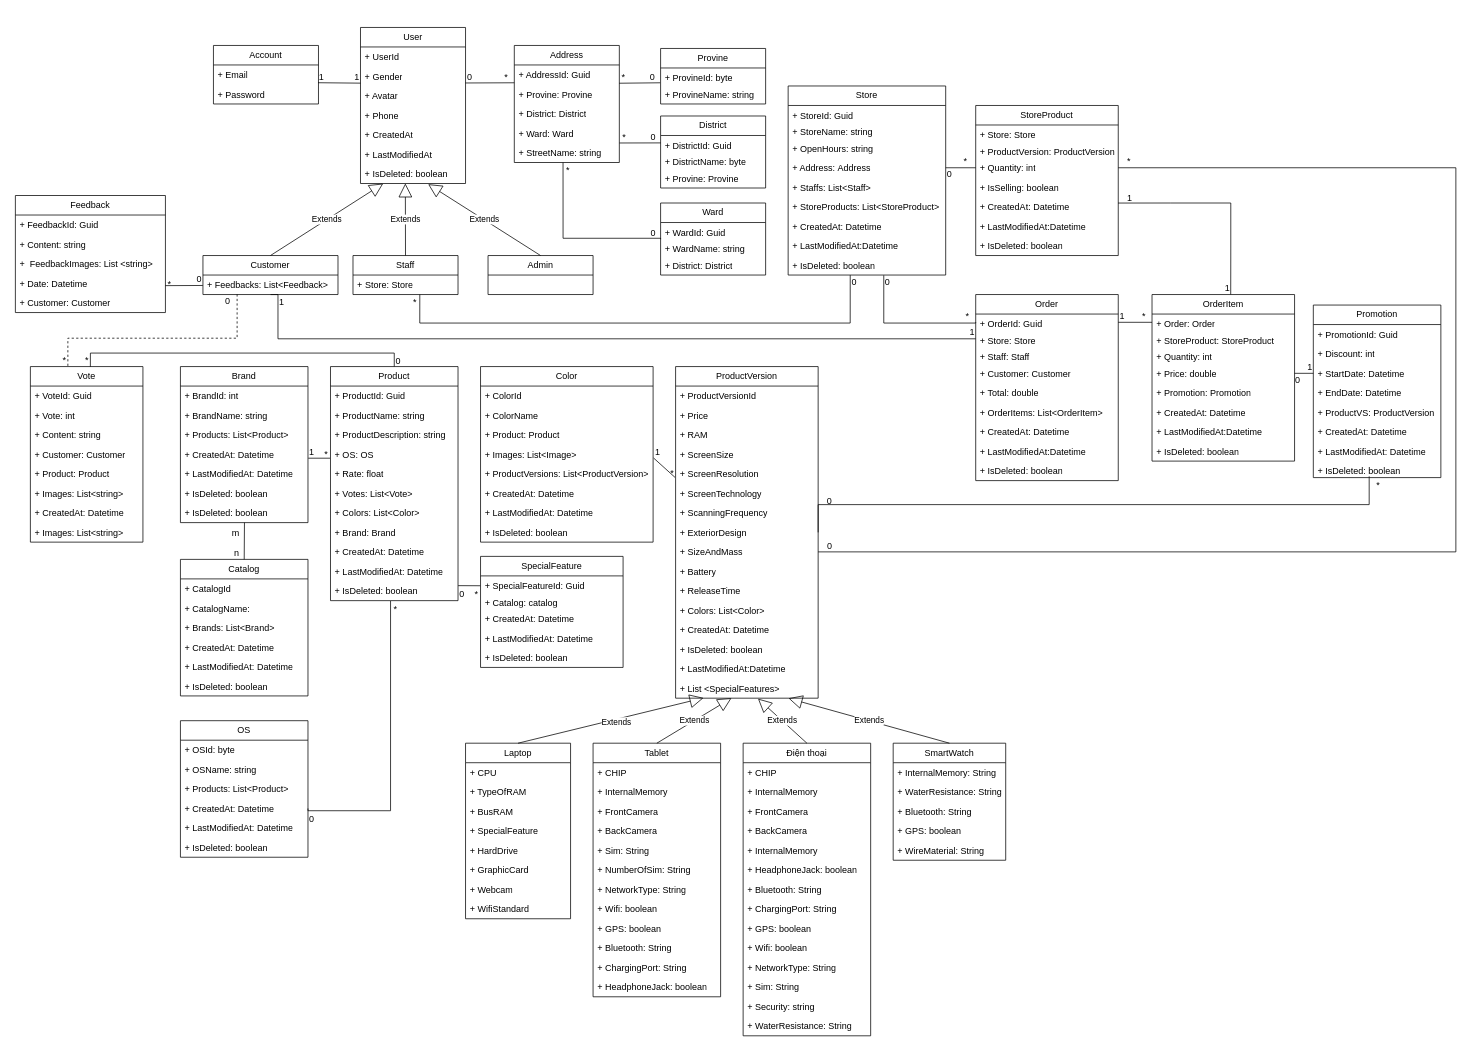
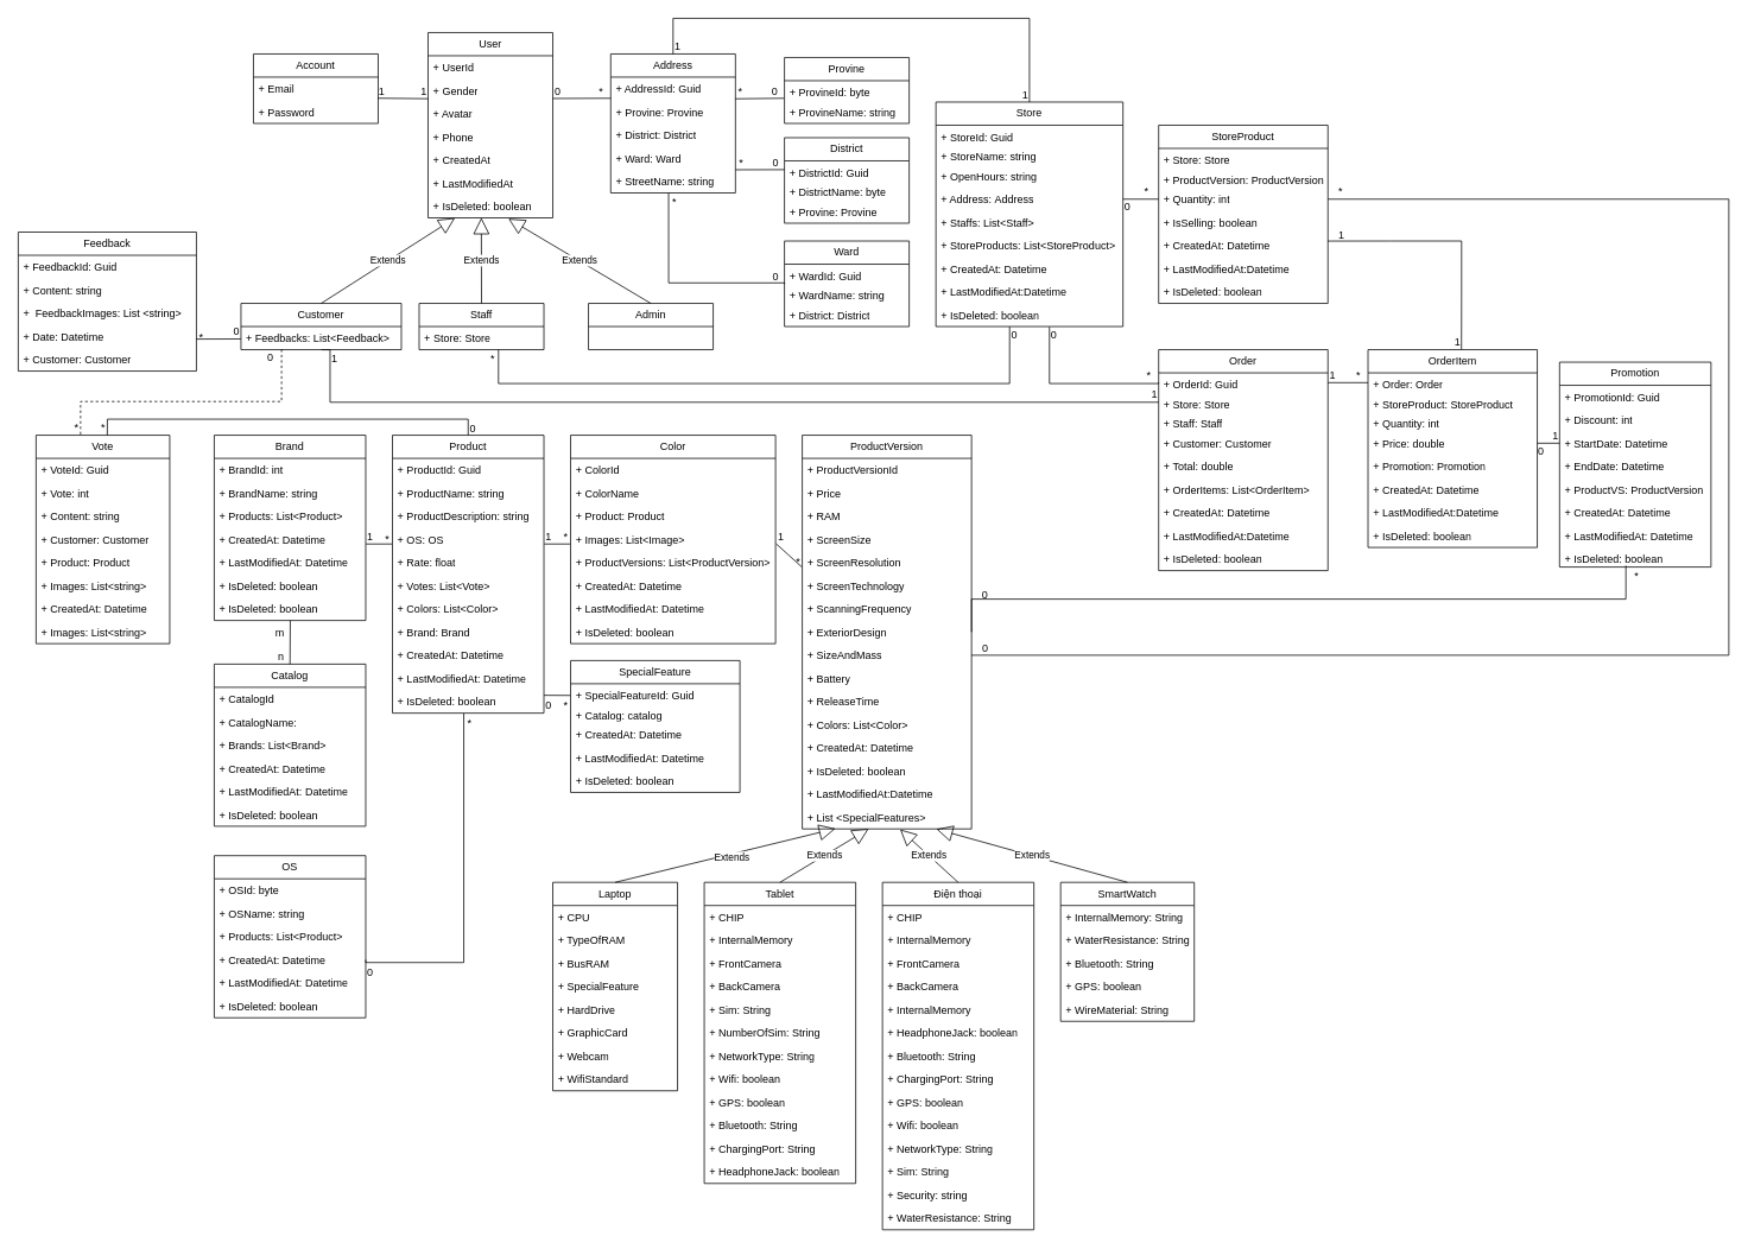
+ <mxCell id="227" value="" style="endArrow=none;html=1;rounded=0;entryX=0.5;entryY=0;entryDx=0;entryDy=0;exitX=0.5;exitY=0;exitDx=0;exitDy=0;edgeStyle=elbowEdgeStyle;" edge="1" parent="1" source="13" target="141"><mxGeometry relative="1" as="geometry"><mxPoint x="344" y="111" as="sourcePoint" /><mxPoint x="490" y="111" as="targetPoint" /><Array as="points"><mxPoint x="960" y="20" /></Array></mxGeometry></mxCell>
+ <mxCell id="228" value="1" style="resizable=0;html=1;whiteSpace=wrap;align=left;verticalAlign=bottom;" connectable="0" vertex="1" parent="227"><mxGeometry x="-1" relative="1" as="geometry" /></mxCell>
+ <mxCell id="229" value="1" style="resizable=0;html=1;whiteSpace=wrap;align=right;verticalAlign=bottom;" connectable="0" vertex="1" parent="227"><mxGeometry x="1" relative="1" as="geometry" /></mxCell>
- <mxCell id="23" value="Admin" style="swimlane;fontStyle=0;childLayout=stackLayout;horizontal=1;startSize=26;fillColor=none;horizontalStack=0;resizeParent=1;resizeParentMax=0;resizeLast=0;collapsible=1;marginBottom=0;whiteSpace=wrap;html=1;" vertex="1" parent="1"><mxGeometry x="650" y="340" width="140" height="52" as="geometry" /></mxCell>
+ <mxCell id="23" value="Admin" style="swimlane;fontStyle=0;childLayout=stackLayout;horizontal=1;startSize=26;fillColor=none;horizontalStack=0;resizeParent=1;resizeParentMax=0;resizeLast=0;collapsible=1;marginBottom=0;whiteSpace=wrap;html=1;" vertex="1" parent="1"><mxGeometry x="660" y="340" width="140" height="52" as="geometry" /></mxCell>
+ <mxCell id="251" value="" style="endArrow=none;html=1;rounded=0;exitX=1.002;exitY=0.697;exitDx=0;exitDy=0;exitPerimeter=0;entryX=-0.003;entryY=0.698;entryDx=0;entryDy=0;entryPerimeter=0;" edge="1" parent="1" source="35" target="50"><mxGeometry relative="1" as="geometry"><mxPoint x="890" y="201" as="sourcePoint" /><mxPoint x="639" y="601" as="targetPoint" /></mxGeometry></mxCell>
+ <mxCell id="252" value="1" style="resizable=0;html=1;whiteSpace=wrap;align=left;verticalAlign=bottom;" connectable="0" vertex="1" parent="251"><mxGeometry x="-1" relative="1" as="geometry"><mxPoint as="offset" /></mxGeometry></mxCell>
+ <mxCell id="253" value="*" style="resizable=0;html=1;whiteSpace=wrap;align=right;verticalAlign=bottom;" connectable="0" vertex="1" parent="251"><mxGeometry x="1" relative="1" as="geometry"><mxPoint x="-1" as="offset" /></mxGeometry></mxCell>
